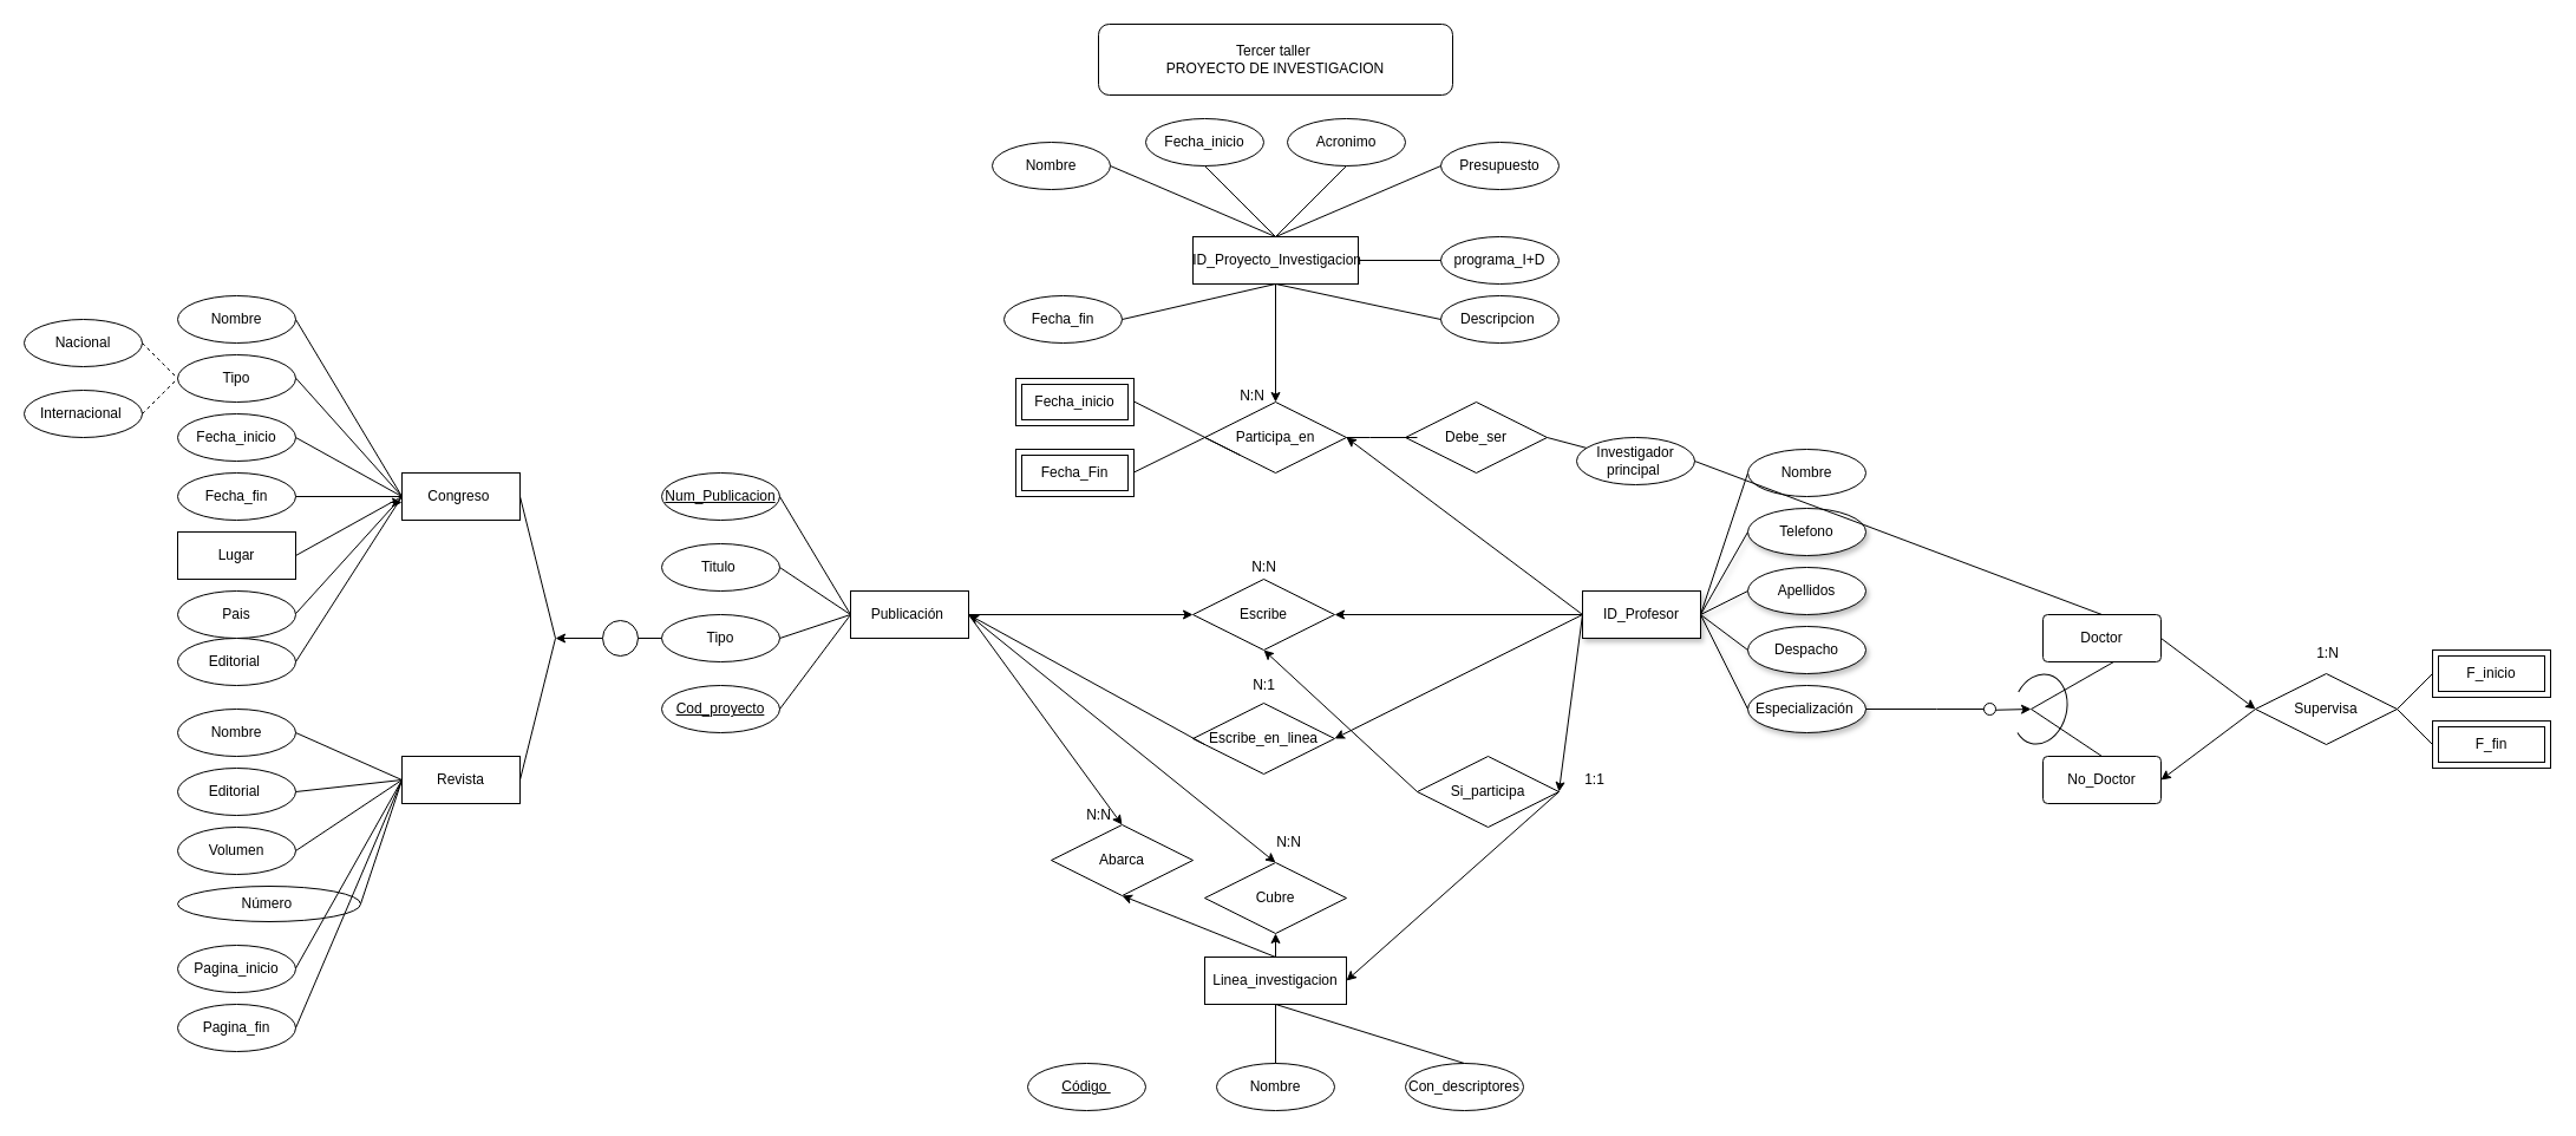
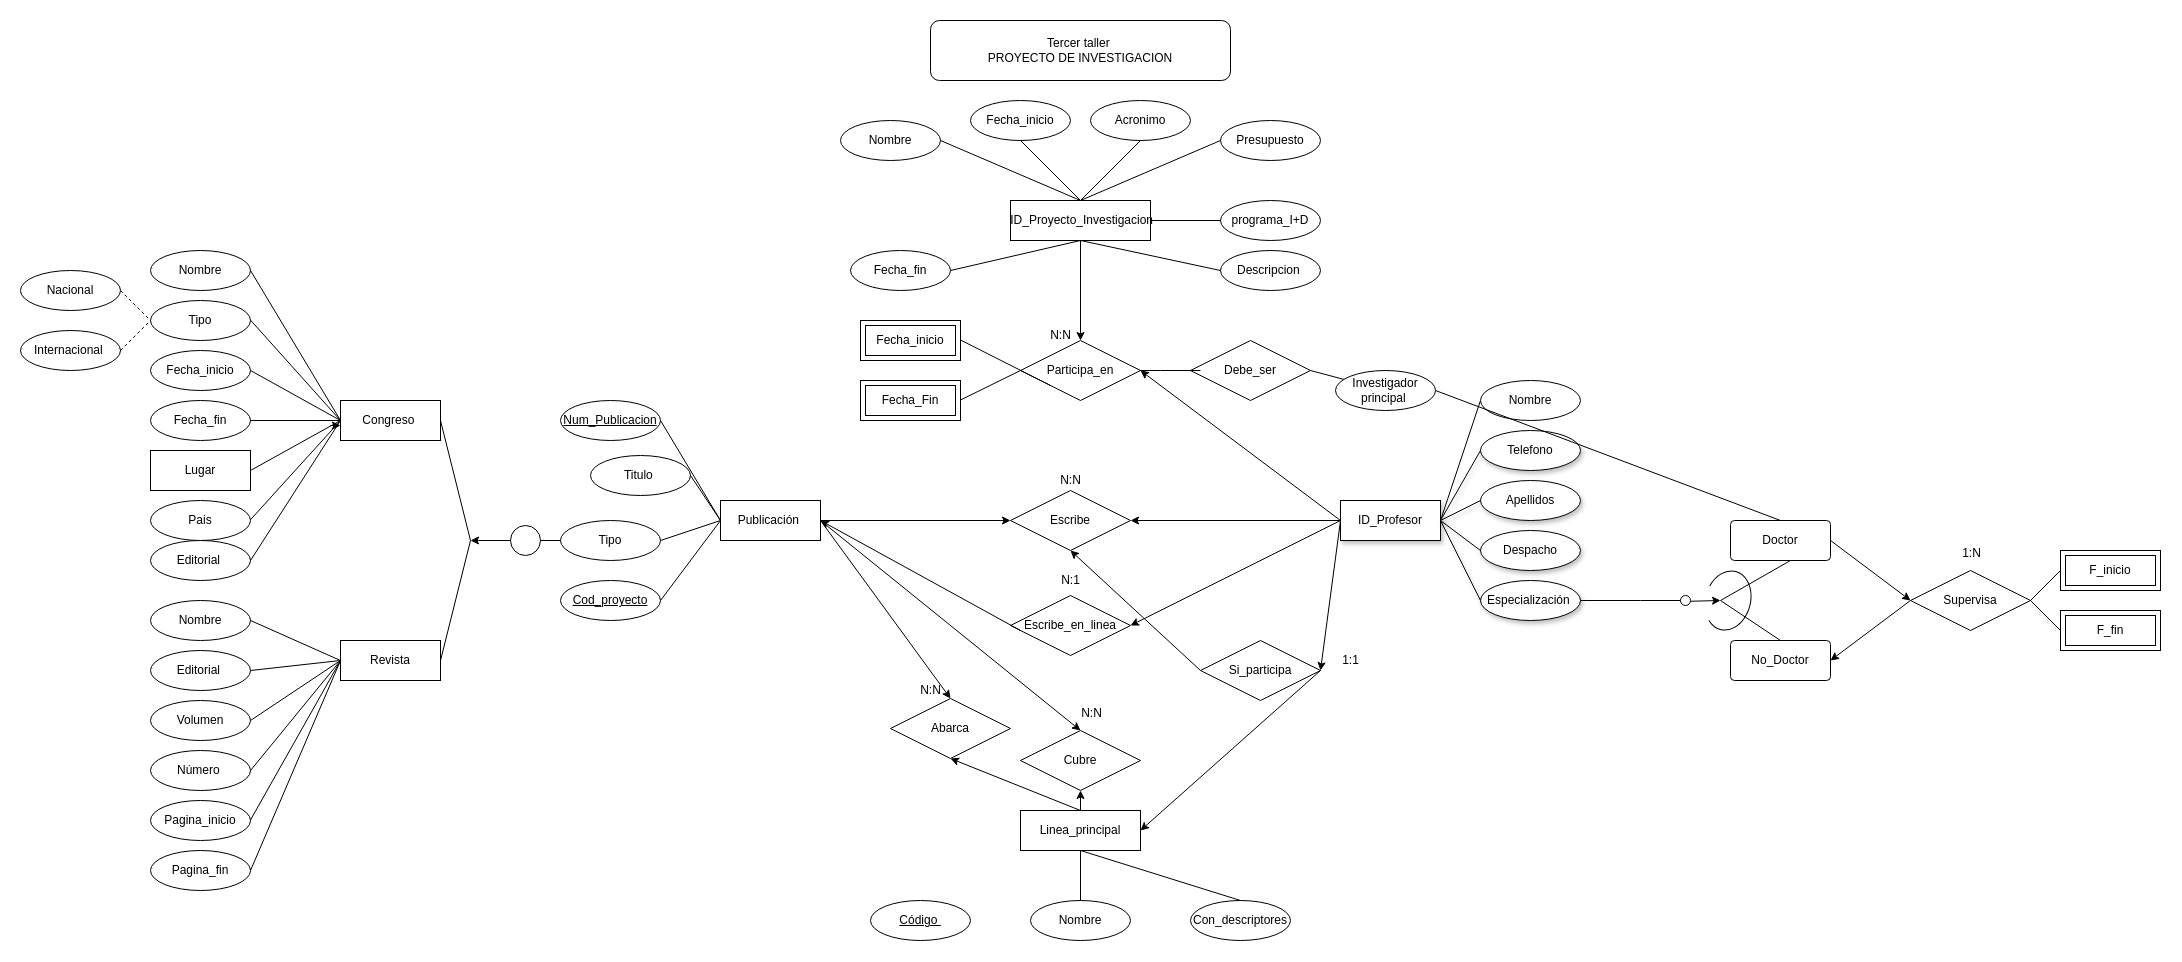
- <mxCell id="29" value="Titulo&amp;nbsp;" style="ellipse;whiteSpace=wrap;html=1;align=center;" parent="1" vertex="1"><mxGeometry x="560" y="460" width="100" height="40" as="geometry" /></mxCell>
+ <mxCell id="29" value="Titulo&amp;nbsp;" style="ellipse;whiteSpace=wrap;html=1;align=center;" parent="1" vertex="1"><mxGeometry x="590" y="455" width="100" height="40" as="geometry" /></mxCell>
- <mxCell id="28" value="Número&amp;nbsp;" style="ellipse;whiteSpace=wrap;html=1;align=center;" parent="1" vertex="1"><mxGeometry x="150" y="750" width="155" height="30" as="geometry" /></mxCell>
+ <mxCell id="28" value="Número&amp;nbsp;" style="ellipse;whiteSpace=wrap;html=1;align=center;" parent="1" vertex="1"><mxGeometry x="150" y="750" width="100" height="40" as="geometry" /></mxCell>
- <mxCell id="83" value="Linea_investigacion" style="whiteSpace=wrap;html=1;align=center;" parent="1" vertex="1"><mxGeometry x="1020" y="810" width="120" height="40" as="geometry" /></mxCell>
+ <mxCell id="83" value="Linea_principal" style="whiteSpace=wrap;html=1;align=center;" parent="1" vertex="1"><mxGeometry x="1020" y="810" width="120" height="40" as="geometry" /></mxCell>
